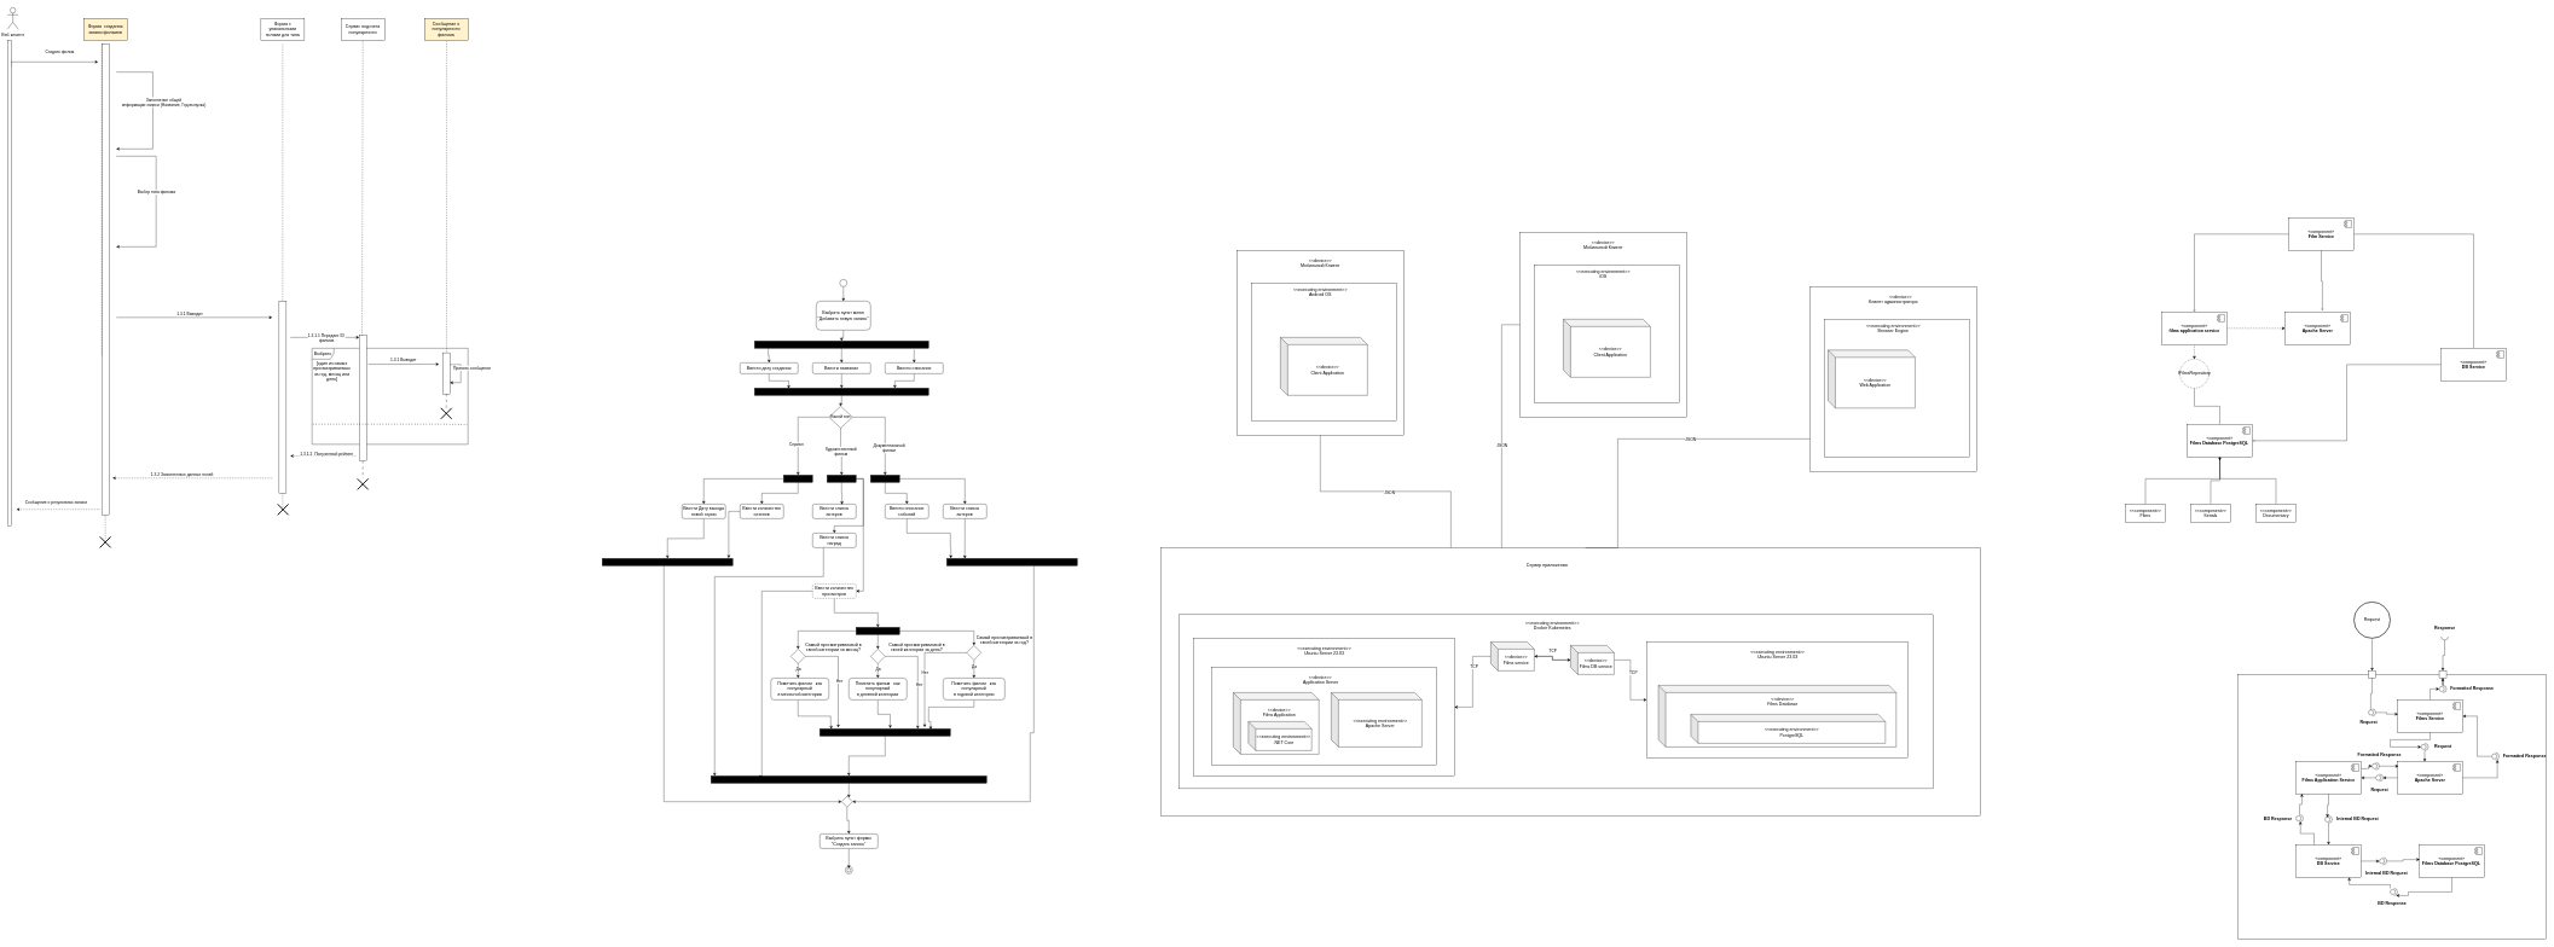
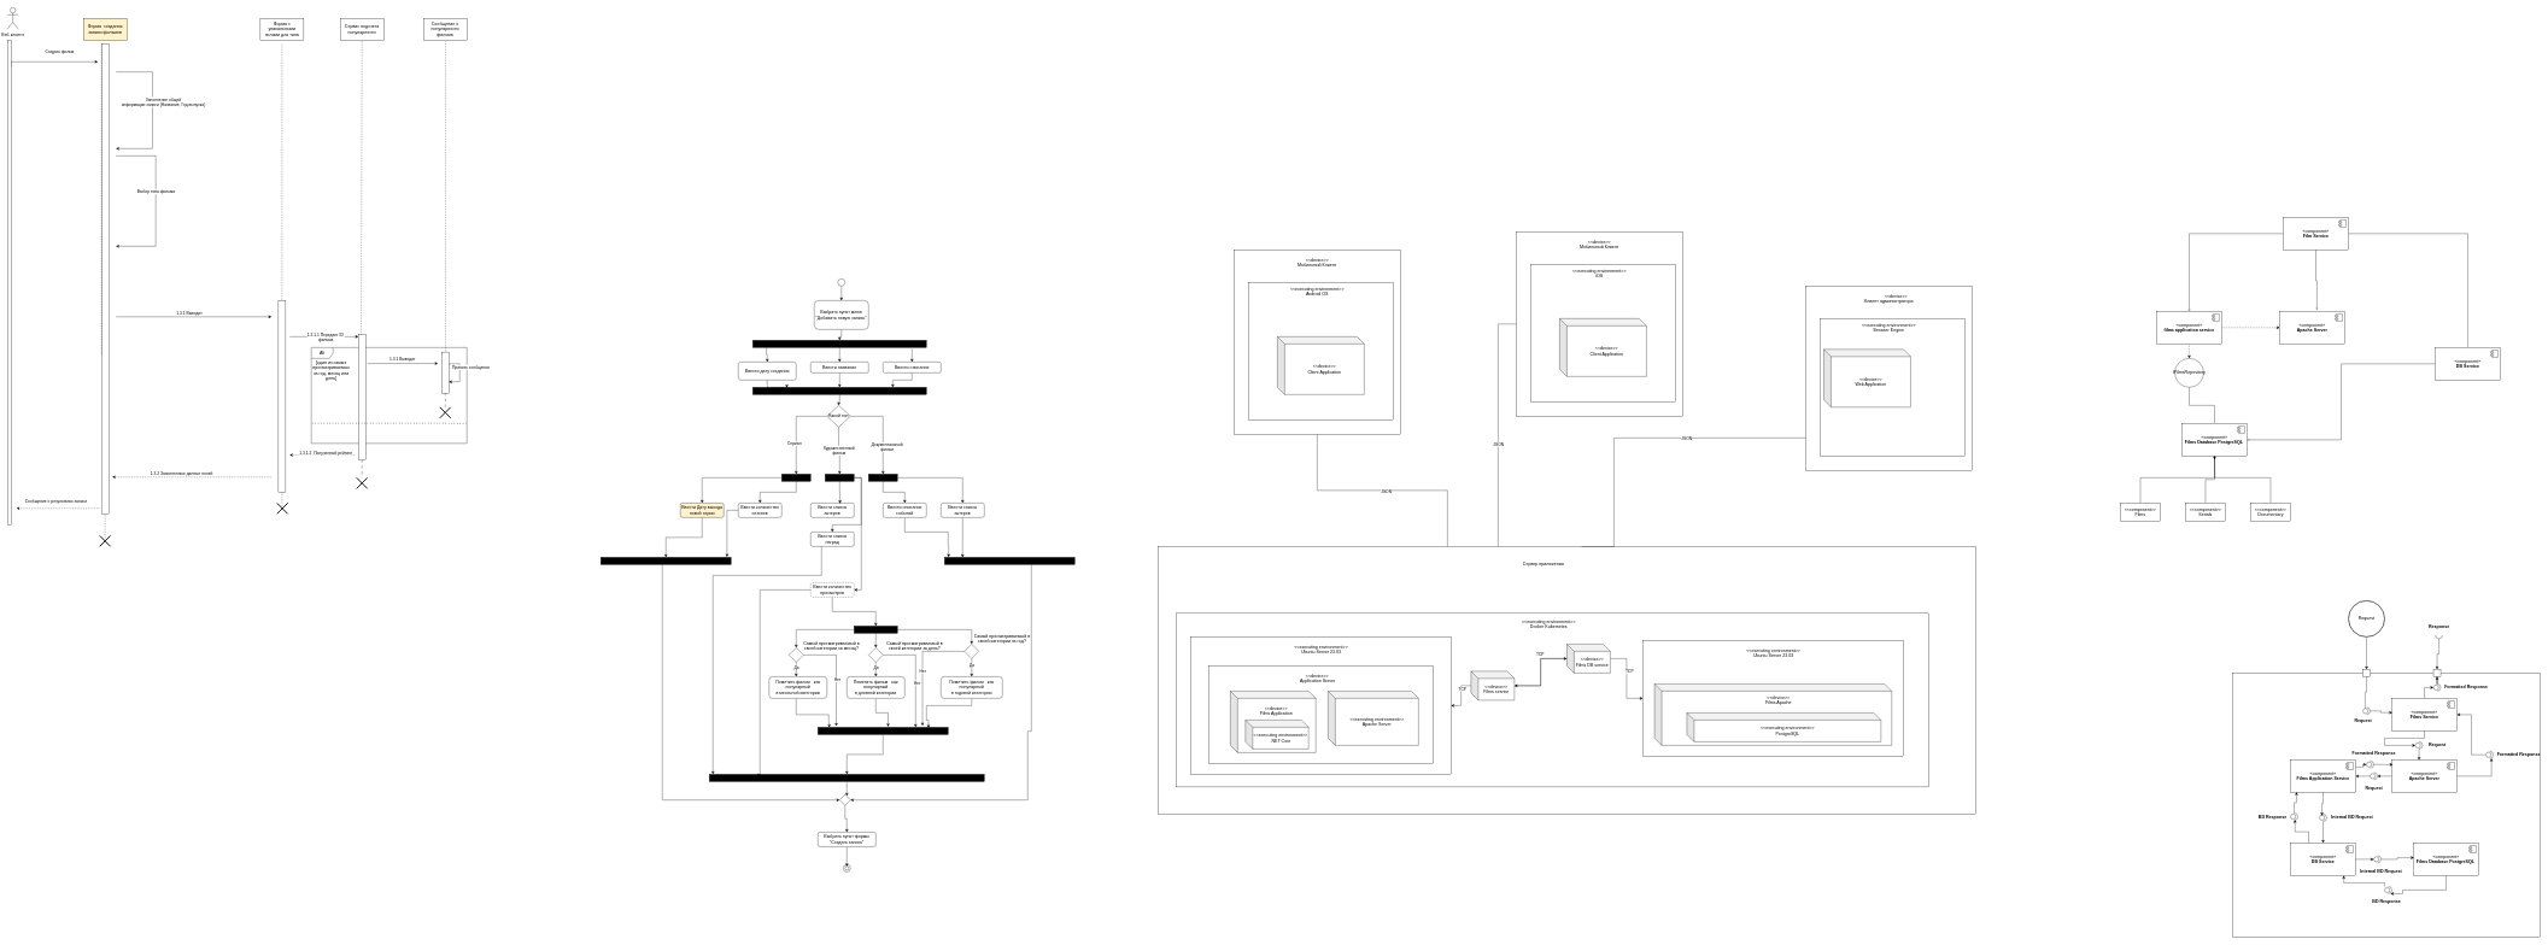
- <mxCell id="259" value="Сообщение о популярности фильма" style="rounded=0;whiteSpace=wrap;html=1;fillColor=#fff2cc;" vertex="1" parent="1"><mxGeometry x="1170" y="50" width="120" height="60" as="geometry" /></mxCell>
+ <mxCell id="259" value="Сообщение о популярности фильма" style="rounded=0;whiteSpace=wrap;html=1;" vertex="1" parent="1"><mxGeometry x="1170" y="50" width="120" height="60" as="geometry" /></mxCell>
- <mxCell id="242" value="Выбрать" style="shape=umlFrame;whiteSpace=wrap;html=1;pointerEvents=0;movable=0;resizable=0;rotatable=0;deletable=0;editable=0;locked=1;connectable=0;" parent="1" vertex="1"><mxGeometry x="860" y="960" width="430" height="265" as="geometry" /></mxCell>
+ <mxCell id="242" value="Аlt" style="shape=umlFrame;whiteSpace=wrap;html=1;pointerEvents=0;movable=0;resizable=0;rotatable=0;deletable=0;editable=0;locked=1;connectable=0;" parent="1" vertex="1"><mxGeometry x="860" y="960" width="430" height="265" as="geometry" /></mxCell>
- <mxCell id="30" value="Ввести дату создания" style="rounded=1;whiteSpace=wrap;html=1;" parent="1" vertex="1"><mxGeometry x="2040" y="1000" width="160" height="30" as="geometry" /></mxCell>
+ <mxCell id="30" value="Ввести дату создания" style="rounded=1;whiteSpace=wrap;html=1;" parent="1" vertex="1"><mxGeometry x="2040" y="1000" width="160" height="50" as="geometry" /></mxCell>
- <mxCell id="143" value="IFilmsRepository" style="ellipse;whiteSpace=wrap;html=1;aspect=fixed;dashed=1;" parent="1" vertex="1"><mxGeometry x="6010" y="990" width="80" height="80" as="geometry" /></mxCell>
+ <mxCell id="143" value="IFilmsRepository" style="ellipse;whiteSpace=wrap;html=1;aspect=fixed;" parent="1" vertex="1"><mxGeometry x="6010" y="990" width="80" height="80" as="geometry" /></mxCell>
- <mxCell id="39" value="Ввести Дату выхода новой серии" style="rounded=1;whiteSpace=wrap;html=1;" parent="1" vertex="1"><mxGeometry x="1880" y="1390" width="120" height="40" as="geometry" /></mxCell>
+ <mxCell id="39" value="Ввести Дату выхода новой серии" style="rounded=1;whiteSpace=wrap;html=1;fillColor=#fff2cc;" parent="1" vertex="1"><mxGeometry x="1880" y="1390" width="120" height="40" as="geometry" /></mxCell>
- <mxCell id="100" value="&amp;lt;&amp;lt;device&amp;gt;&amp;gt; &lt;br&gt;Films service" style="shape=cube;whiteSpace=wrap;html=1;boundedLbl=1;backgroundOutline=1;darkOpacity=0.05;darkOpacity2=0.1;" parent="1" vertex="1"><mxGeometry x="4110" y="1770" width="120" height="80" as="geometry" /></mxCell>
+ <mxCell id="100" value="&amp;lt;&amp;lt;device&amp;gt;&amp;gt; &lt;br&gt;Films service" style="shape=cube;whiteSpace=wrap;html=1;boundedLbl=1;backgroundOutline=1;darkOpacity=0.05;darkOpacity2=0.1;" parent="1" vertex="1"><mxGeometry x="4065" y="1855" width="120" height="80" as="geometry" /></mxCell>
- <mxCell id="85" value="&lt;div style=&quot;border-color: var(--border-color);&quot;&gt;&amp;lt;&amp;lt;device&amp;gt;&amp;gt;&lt;/div&gt;&lt;div style=&quot;border-color: var(--border-color);&quot;&gt;Films Database&lt;/div&gt;" style="text;html=1;strokeColor=none;fillColor=none;align=center;verticalAlign=middle;whiteSpace=wrap;rounded=0;" parent="1" vertex="1"><mxGeometry x="4751.018" y="1920" width="327.755" height="30" as="geometry" /></mxCell>
+ <mxCell id="85" value="&lt;div style=&quot;border-color: var(--border-color);&quot;&gt;&amp;lt;&amp;lt;device&amp;gt;&amp;gt;&lt;/div&gt;&lt;div style=&quot;border-color: var(--border-color);&quot;&gt;Films Apache&lt;/div&gt;" style="text;html=1;strokeColor=none;fillColor=none;align=center;verticalAlign=middle;whiteSpace=wrap;rounded=0;" parent="1" vertex="1"><mxGeometry x="4751.018" y="1920" width="327.755" height="30" as="geometry" /></mxCell>
